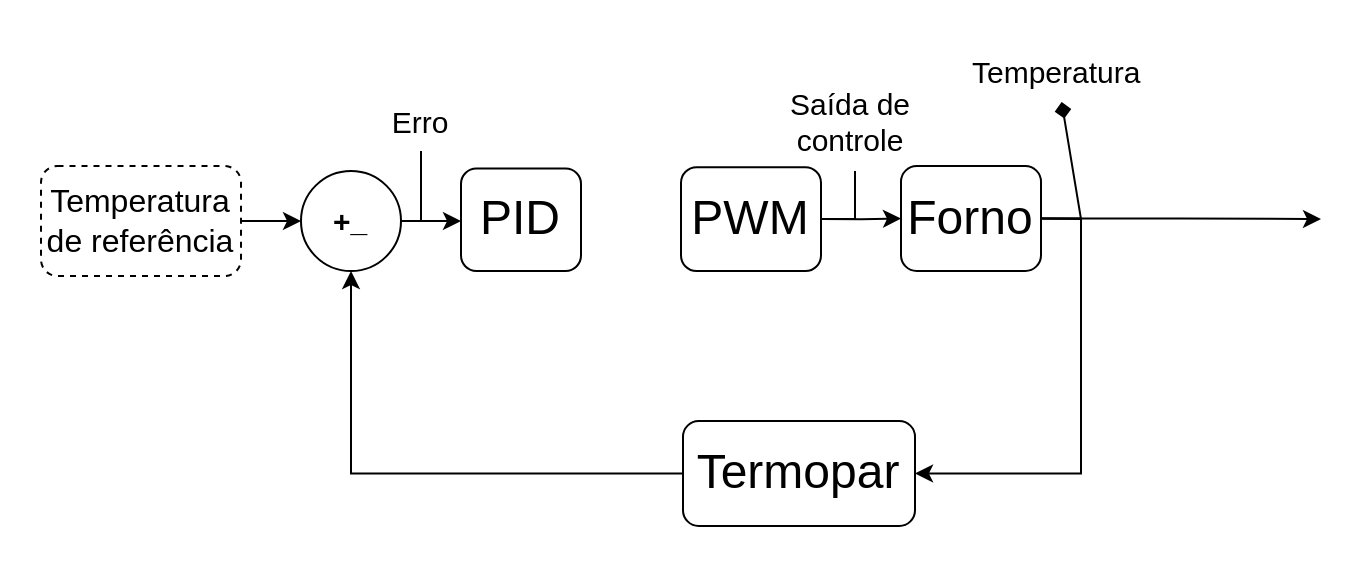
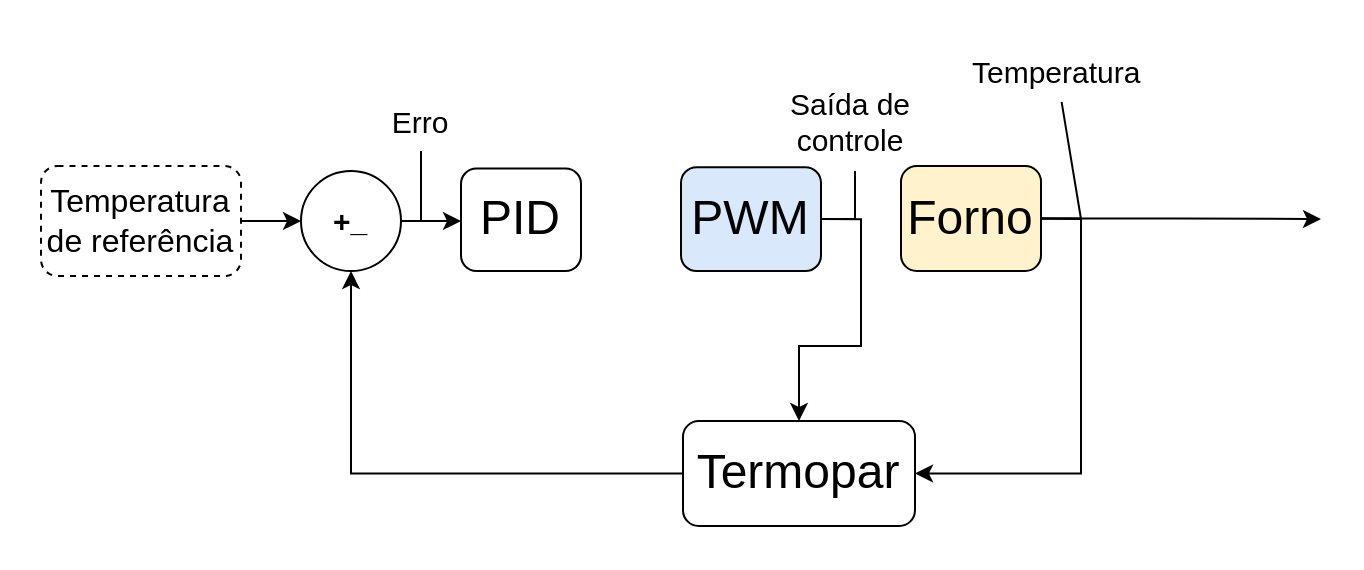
- <mxCell id="19" value="" style="endArrow=diamond;html=1;rounded=0;fontSize=16;exitX=1;exitY=0.5;exitDx=0;exitDy=0;entryX=0.503;entryY=1.016;entryDx=0;entryDy=0;entryPerimeter=0;" edge="1" parent="1" source="16" target="10"><mxGeometry width="50" height="50" relative="1" as="geometry"><mxPoint x="520" y="115" as="sourcePoint" /><mxPoint x="570" y="65" as="targetPoint" /><Array as="points"><mxPoint x="540" y="109" /></Array></mxGeometry></mxCell>
+ <mxCell id="19" value="" style="endArrow=none;html=1;rounded=0;fontSize=16;exitX=1;exitY=0.5;exitDx=0;exitDy=0;entryX=0.503;entryY=1.016;entryDx=0;entryDy=0;entryPerimeter=0;" edge="1" parent="1" source="16" target="10"><mxGeometry width="50" height="50" relative="1" as="geometry"><mxPoint x="520" y="115" as="sourcePoint" /><mxPoint x="570" y="65" as="targetPoint" /><Array as="points"><mxPoint x="540" y="109" /></Array></mxGeometry></mxCell>
- <mxCell id="9" value="&lt;font style=&quot;font-size: 24px;&quot;&gt;PWM&lt;/font&gt;" style="rounded=1;whiteSpace=wrap;html=1;" parent="1" vertex="1"><mxGeometry x="340" y="83.13" width="70" height="51.87" as="geometry" /></mxCell>
+ <mxCell id="9" value="&lt;font style=&quot;font-size: 24px;&quot;&gt;PWM&lt;/font&gt;" style="rounded=1;whiteSpace=wrap;html=1;fillColor=#dae8fc;" parent="1" vertex="1"><mxGeometry x="340" y="83.13" width="70" height="51.87" as="geometry" /></mxCell>
- <mxCell id="8" style="edgeStyle=orthogonalEdgeStyle;rounded=0;orthogonalLoop=1;jettySize=auto;html=1;exitX=1;exitY=0.5;exitDx=0;exitDy=0;entryX=0;entryY=0.5;entryDx=0;entryDy=0;endArrow=classic;endFill=1;" parent="1" source="9" target="16" edge="1"><mxGeometry relative="1" as="geometry" /></mxCell>
+ <mxCell id="8" style="edgeStyle=orthogonalEdgeStyle;rounded=0;orthogonalLoop=1;jettySize=auto;html=1;exitX=1;exitY=0.5;exitDx=0;exitDy=0;endArrow=classic;endFill=1;" parent="1" source="9" target="7" edge="1"><mxGeometry relative="1" as="geometry" /></mxCell>
- <mxCell id="16" value="&lt;font style=&quot;font-size: 24px;&quot;&gt;Forno&lt;/font&gt;" style="rounded=1;whiteSpace=wrap;html=1;" parent="1" vertex="1"><mxGeometry x="450" y="82.5" width="70" height="52.5" as="geometry" /></mxCell>
+ <mxCell id="16" value="&lt;font style=&quot;font-size: 24px;&quot;&gt;Forno&lt;/font&gt;" style="rounded=1;whiteSpace=wrap;html=1;fillColor=#fff2cc;" parent="1" vertex="1"><mxGeometry x="450" y="82.5" width="70" height="52.5" as="geometry" /></mxCell>
